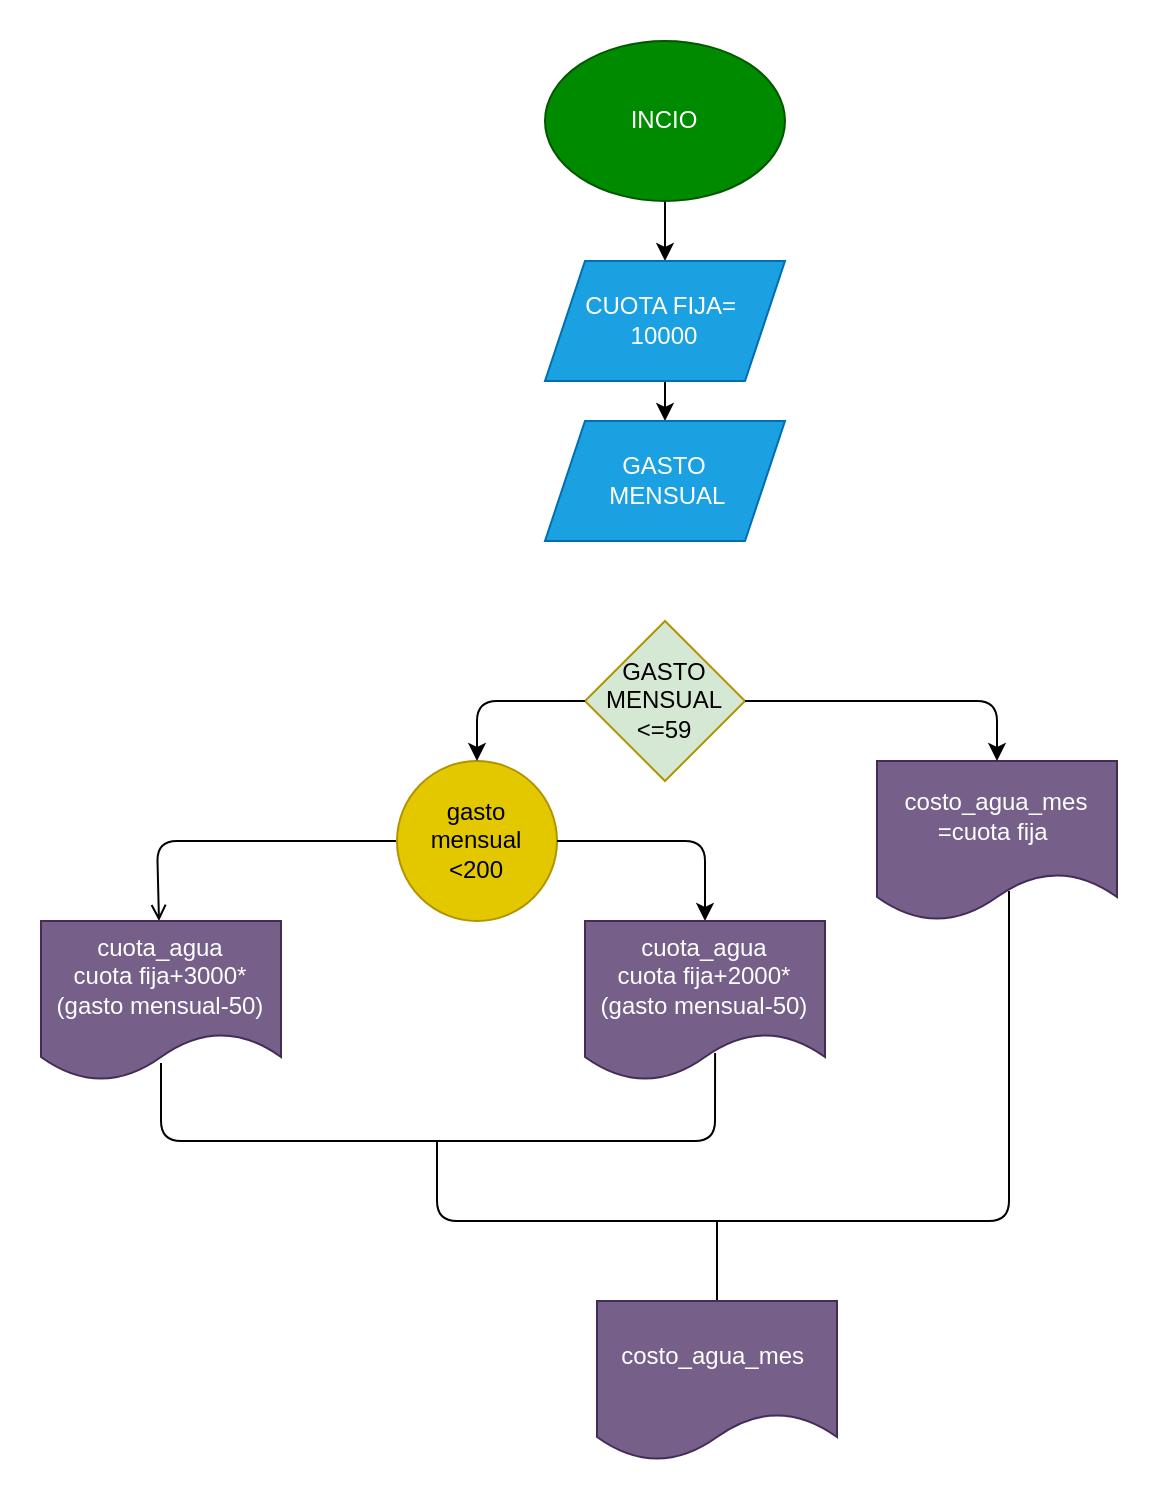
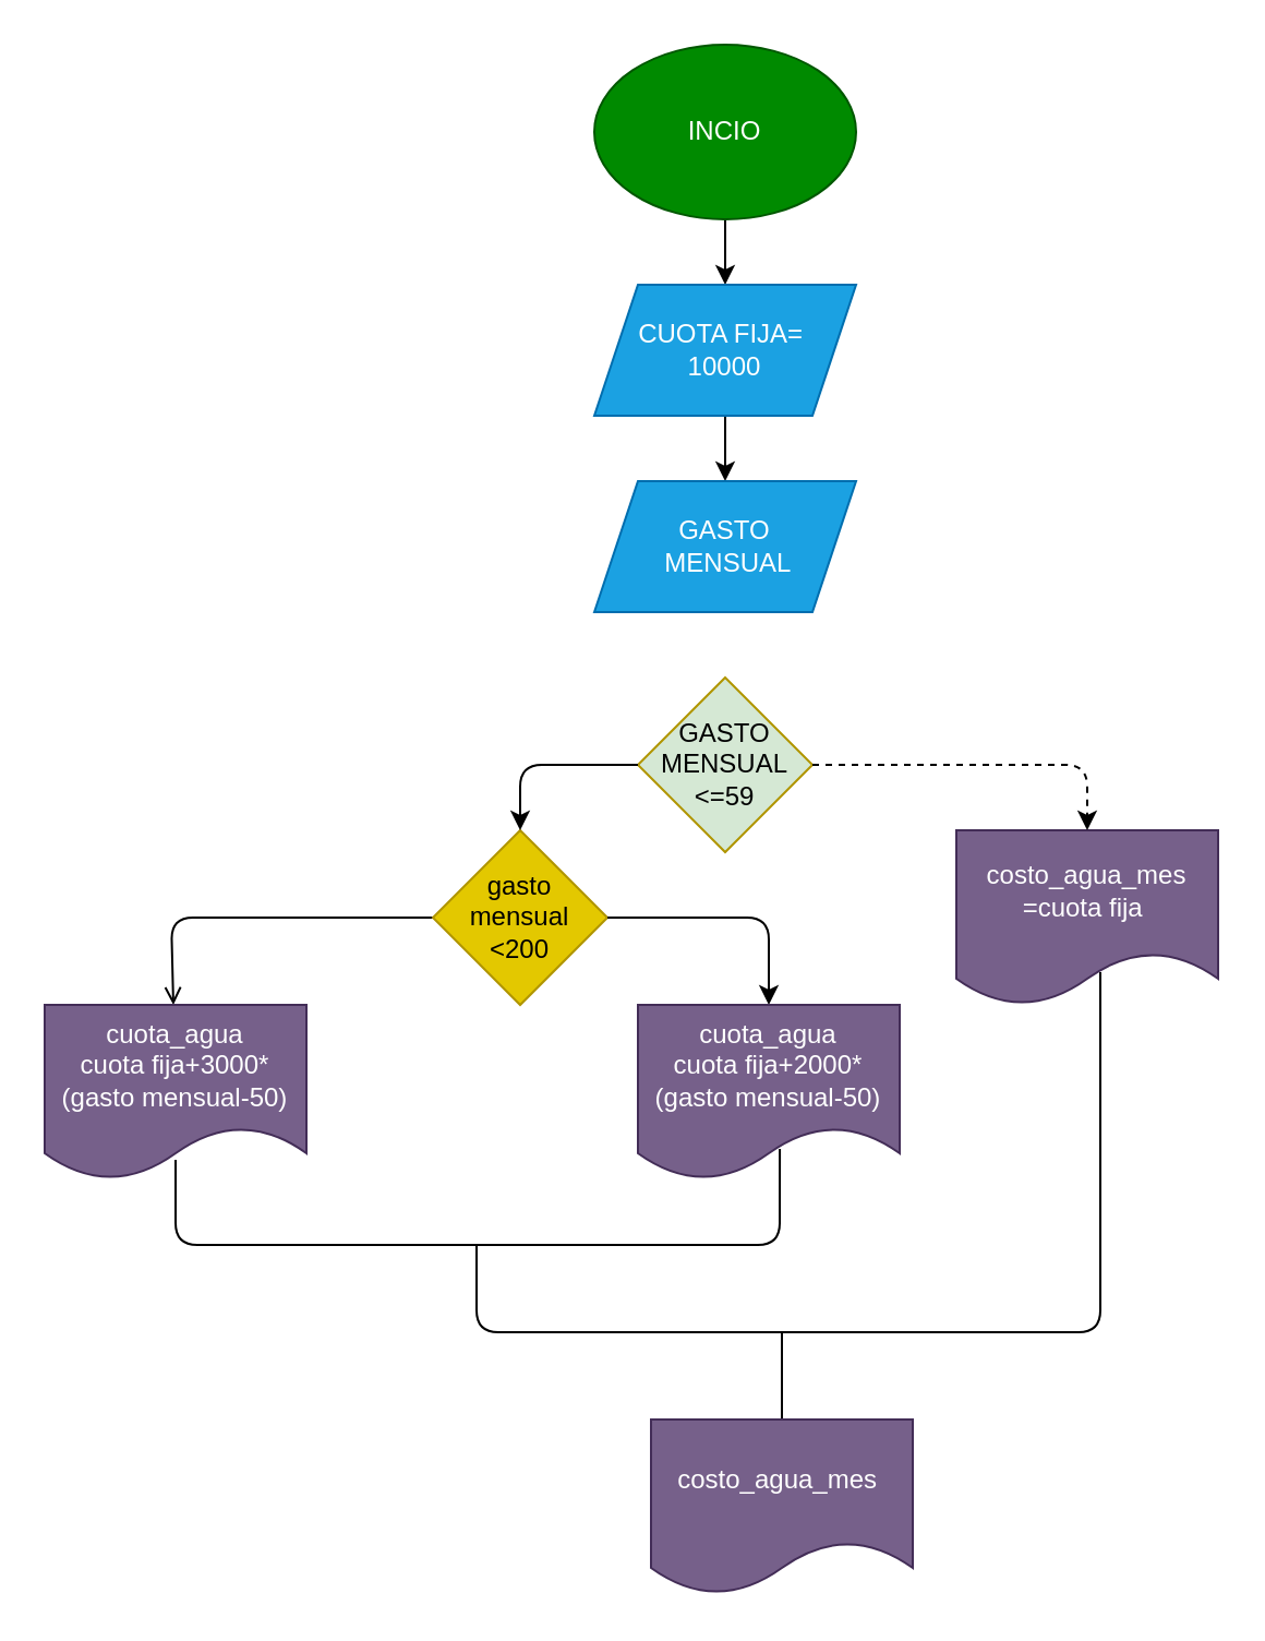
- <mxCell id="6" value="GASTO&lt;br&gt;&amp;nbsp;MENSUAL" style="shape=parallelogram;perimeter=parallelogramPerimeter;whiteSpace=wrap;html=1;fixedSize=1;fillColor=#1ba1e2;strokeColor=#006EAF;fontColor=#ffffff;" parent="1" vertex="1"><mxGeometry x="272" y="210" width="120" height="60" as="geometry" /></mxCell>
+ <mxCell id="6" value="GASTO&lt;br&gt;&amp;nbsp;MENSUAL" style="shape=parallelogram;perimeter=parallelogramPerimeter;whiteSpace=wrap;html=1;fixedSize=1;fillColor=#1ba1e2;strokeColor=#006EAF;fontColor=#ffffff;" parent="1" vertex="1"><mxGeometry x="272" y="220" width="120" height="60" as="geometry" /></mxCell>
- <mxCell id="9" value="" style="endArrow=classic;html=1;exitX=1;exitY=0.5;exitDx=0;exitDy=0;entryX=0.5;entryY=0;entryDx=0;entryDy=0;" parent="1" source="7" target="8" edge="1"><mxGeometry width="50" height="50" relative="1" as="geometry"><mxPoint x="458" y="230" as="sourcePoint" /><mxPoint x="508" y="180" as="targetPoint" /><Array as="points"><mxPoint x="498" y="350" /></Array></mxGeometry></mxCell>
+ <mxCell id="9" value="" style="endArrow=classic;html=1;exitX=1;exitY=0.5;exitDx=0;exitDy=0;entryX=0.5;entryY=0;entryDx=0;entryDy=0;dashed=1;" parent="1" source="7" target="8" edge="1"><mxGeometry width="50" height="50" relative="1" as="geometry"><mxPoint x="458" y="230" as="sourcePoint" /><mxPoint x="508" y="180" as="targetPoint" /><Array as="points"><mxPoint x="498" y="350" /></Array></mxGeometry></mxCell>
- <mxCell id="11" value="gasto mensual&lt;br&gt;&amp;lt;200" style="ellipse;whiteSpace=wrap;html=1;fillColor=#e3c800;fontColor=#000000;strokeColor=#B09500;" parent="1" vertex="1"><mxGeometry x="198" y="380" width="80" height="80" as="geometry" /></mxCell>
+ <mxCell id="11" value="gasto mensual&lt;br&gt;&amp;lt;200" style="rhombus;whiteSpace=wrap;html=1;fillColor=#e3c800;fontColor=#000000;strokeColor=#B09500;" parent="1" vertex="1"><mxGeometry x="198" y="380" width="80" height="80" as="geometry" /></mxCell>
